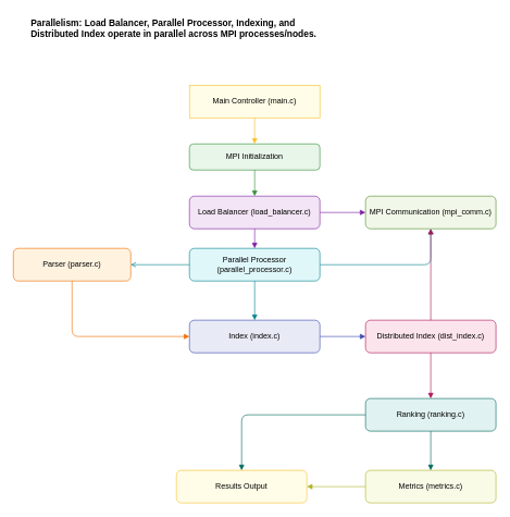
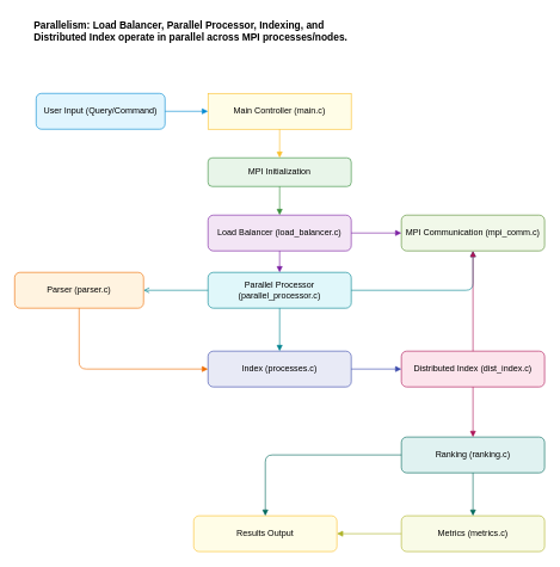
+ <mxCell id="2" value="User Input (Query/Command)" style="rounded=1;whiteSpace=wrap;html=1;fillColor=#e1f5fe;strokeColor=#0288d1;" parent="1" vertex="1"><mxGeometry x="50" y="130" width="180" height="50" as="geometry" /></mxCell>
+ <mxCell id="4" style="edgeStyle=orthogonalEdgeStyle;endArrow=block;html=1;strokeColor=#0288d1;" parent="1" source="2" target="3" edge="1"><mxGeometry relative="1" as="geometry" /></mxCell>
- <mxCell id="13" value="Index (index.c)" style="rounded=1;whiteSpace=wrap;html=1;fillColor=#e8eaf6;strokeColor=#3949ab;" parent="1" vertex="1"><mxGeometry x="290" y="490" width="200" height="50" as="geometry" /></mxCell>
+ <mxCell id="13" value="Index (processes.c)" style="rounded=1;whiteSpace=wrap;html=1;fillColor=#e8eaf6;strokeColor=#3949ab;" parent="1" vertex="1"><mxGeometry x="290" y="490" width="200" height="50" as="geometry" /></mxCell>
